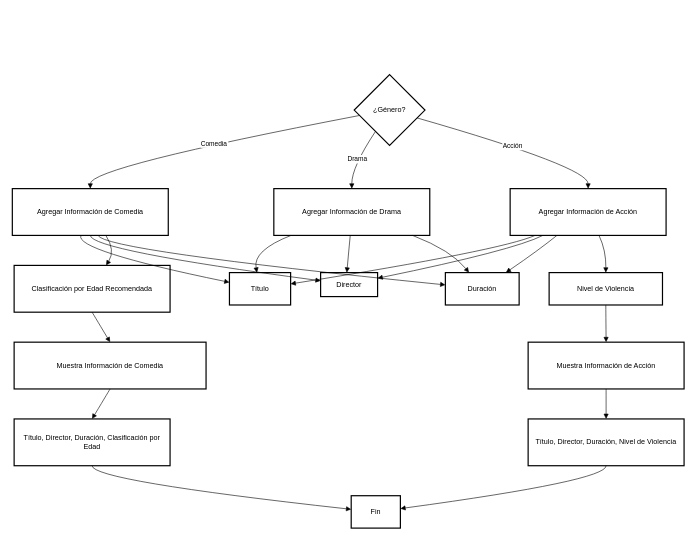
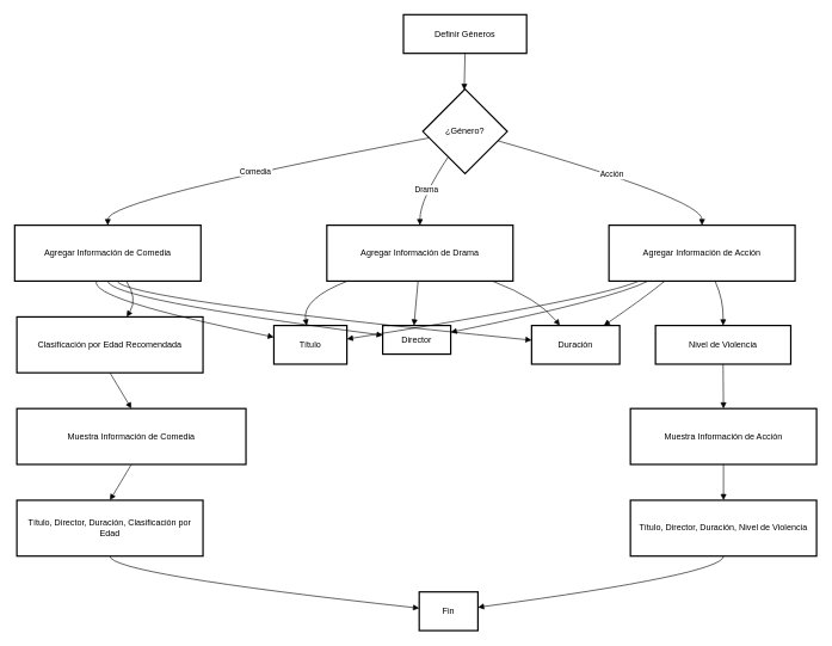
+ <mxCell id="2" value="Definir Géneros" style="whiteSpace=wrap;strokeWidth=2;" parent="1" vertex="1"><mxGeometry x="563" y="20" width="172" height="54" as="geometry" /></mxCell>
+ <mxCell id="17" value="" style="curved=1;startArrow=none;endArrow=block;exitX=0.5;exitY=1;entryX=0.49;entryY=0;" parent="1" source="2" target="3" edge="1"><mxGeometry relative="1" as="geometry"><Array as="points" /></mxGeometry></mxCell>
